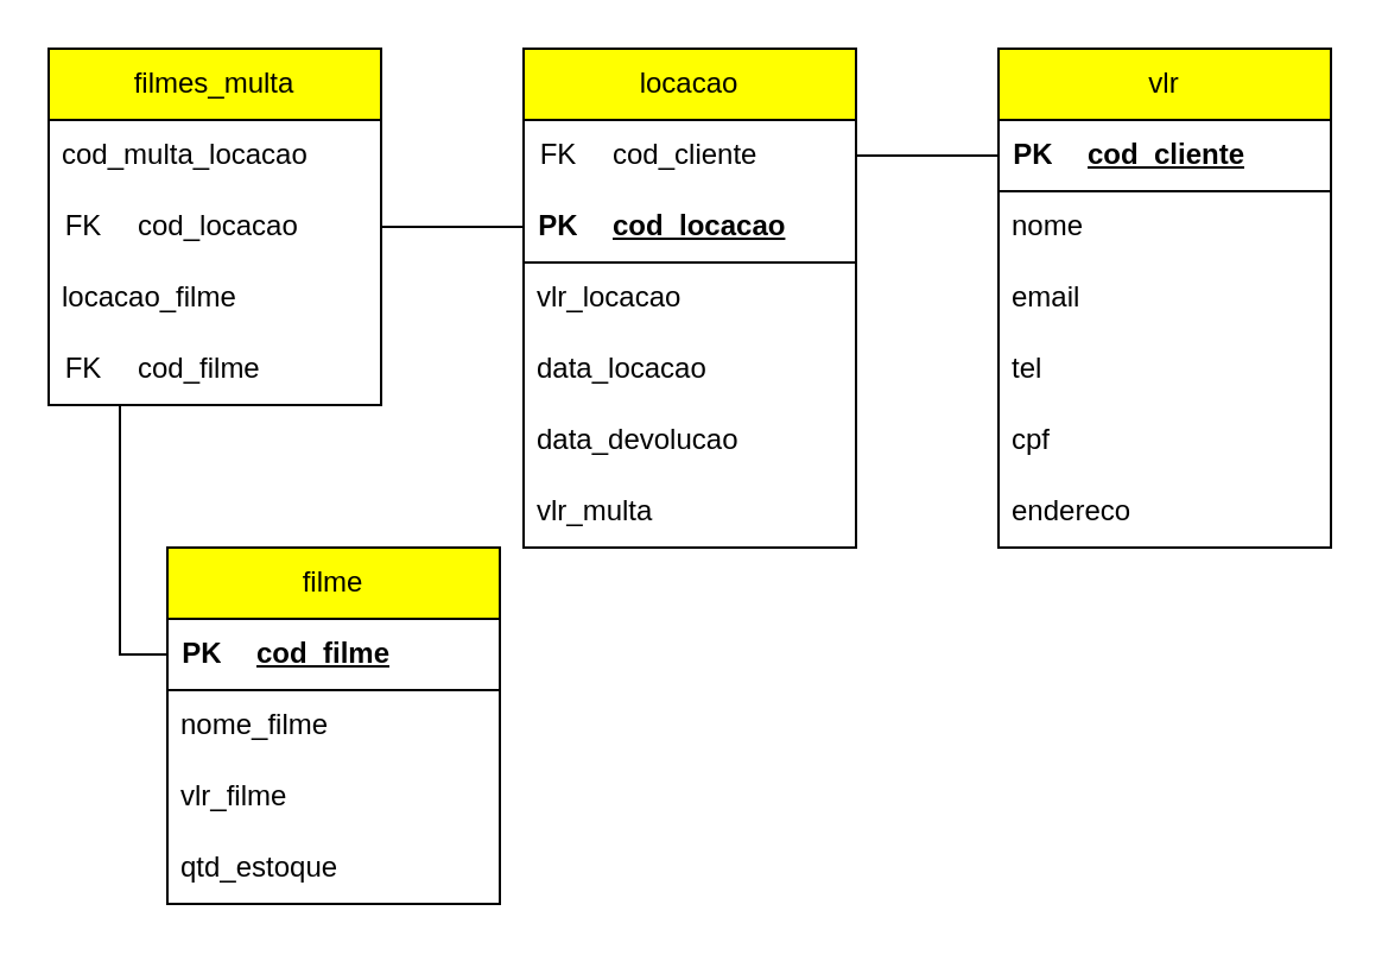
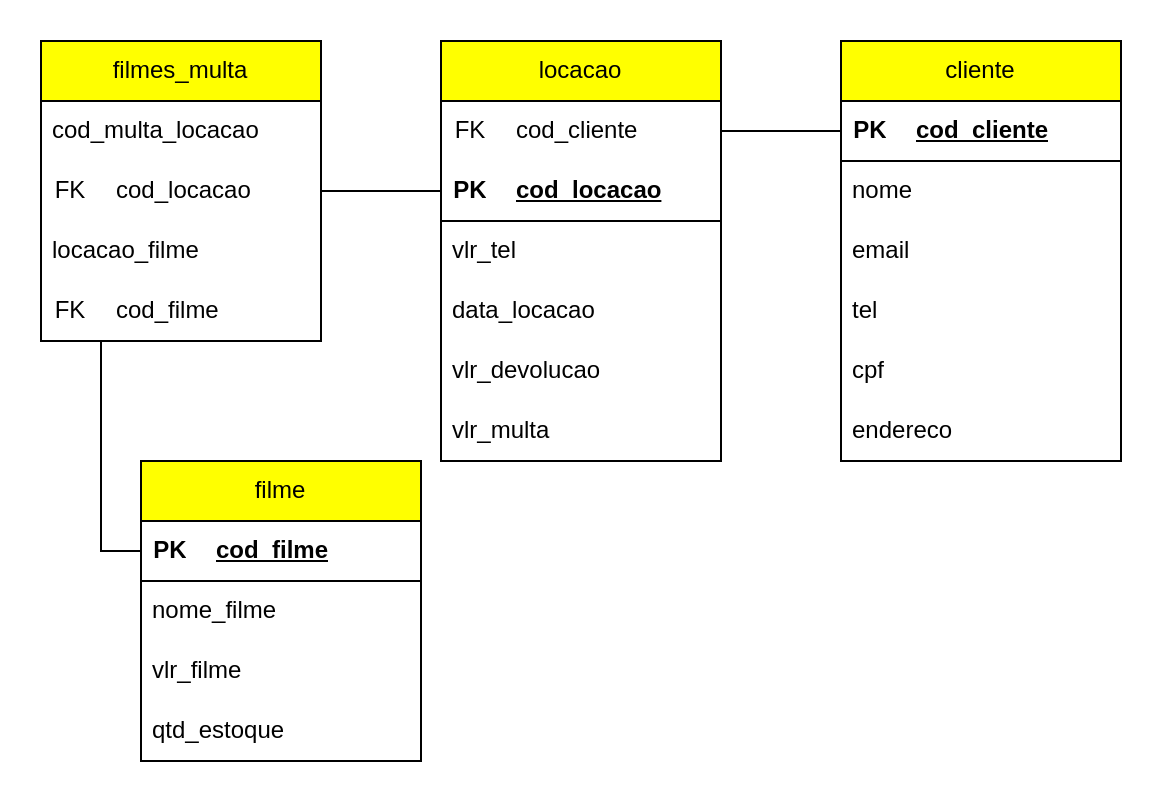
- <mxCell id="23" value="vlr" style="swimlane;fontStyle=0;childLayout=stackLayout;horizontal=1;startSize=30;horizontalStack=0;resizeParent=1;resizeParentMax=0;resizeLast=0;collapsible=1;marginBottom=0;whiteSpace=wrap;html=1;fillColor=#FFFF00;" parent="1" vertex="1"><mxGeometry x="420" y="20" width="140" height="210" as="geometry" /></mxCell>
+ <mxCell id="23" value="cliente" style="swimlane;fontStyle=0;childLayout=stackLayout;horizontal=1;startSize=30;horizontalStack=0;resizeParent=1;resizeParentMax=0;resizeLast=0;collapsible=1;marginBottom=0;whiteSpace=wrap;html=1;fillColor=#FFFF00;" parent="1" vertex="1"><mxGeometry x="420" y="20" width="140" height="210" as="geometry" /></mxCell>
- <mxCell id="11" value="vlr_locacao" style="text;strokeColor=none;fillColor=none;align=left;verticalAlign=middle;spacingLeft=4;spacingRight=4;overflow=hidden;points=[[0,0.5],[1,0.5]];portConstraint=eastwest;rotatable=0;whiteSpace=wrap;html=1;" parent="2" vertex="1"><mxGeometry y="90" width="140" height="30" as="geometry" /></mxCell>
+ <mxCell id="11" value="vlr_tel" style="text;strokeColor=none;fillColor=none;align=left;verticalAlign=middle;spacingLeft=4;spacingRight=4;overflow=hidden;points=[[0,0.5],[1,0.5]];portConstraint=eastwest;rotatable=0;whiteSpace=wrap;html=1;" parent="2" vertex="1"><mxGeometry y="90" width="140" height="30" as="geometry" /></mxCell>
- <mxCell id="13" value="data_devolucao" style="text;strokeColor=none;fillColor=none;align=left;verticalAlign=middle;spacingLeft=4;spacingRight=4;overflow=hidden;points=[[0,0.5],[1,0.5]];portConstraint=eastwest;rotatable=0;whiteSpace=wrap;html=1;" parent="2" vertex="1"><mxGeometry y="150" width="140" height="30" as="geometry" /></mxCell>
+ <mxCell id="13" value="vlr_devolucao" style="text;strokeColor=none;fillColor=none;align=left;verticalAlign=middle;spacingLeft=4;spacingRight=4;overflow=hidden;points=[[0,0.5],[1,0.5]];portConstraint=eastwest;rotatable=0;whiteSpace=wrap;html=1;" parent="2" vertex="1"><mxGeometry y="150" width="140" height="30" as="geometry" /></mxCell>
